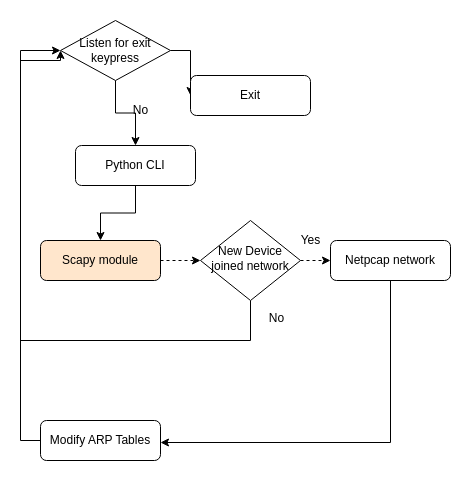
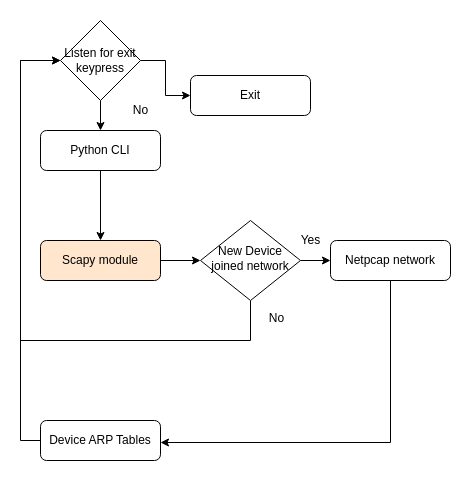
- <mxCell id="13" value="Listen for exit keypress" style="rhombus;whiteSpace=wrap;html=1;" vertex="1" parent="1"><mxGeometry x="60" y="20" width="110" height="60" as="geometry" /></mxCell>
+ <mxCell id="13" value="Listen for exit keypress" style="rhombus;whiteSpace=wrap;html=1;" vertex="1" parent="1"><mxGeometry x="60" y="20" width="80" height="80" as="geometry" /></mxCell>
- <mxCell id="8" value="Python CLI" style="rounded=1;whiteSpace=wrap;html=1;fontSize=12;glass=0;strokeWidth=1;shadow=0;" vertex="1" parent="1"><mxGeometry x="75" y="145" width="120" height="40" as="geometry" /></mxCell>
+ <mxCell id="8" value="Python CLI" style="rounded=1;whiteSpace=wrap;html=1;fontSize=12;glass=0;strokeWidth=1;shadow=0;" vertex="1" parent="1"><mxGeometry x="40" width="120" height="40" as="geometry" y="130" /></mxCell>
- <mxCell id="2" style="edgeStyle=orthogonalEdgeStyle;rounded=0;orthogonalLoop=1;jettySize=auto;html=1;exitX=1;exitY=0.5;exitDx=0;exitDy=0;entryX=0;entryY=0.5;entryDx=0;entryDy=0;dashed=1;" edge="1" parent="1" source="3" target="6"><mxGeometry relative="1" as="geometry" /></mxCell>
+ <mxCell id="2" style="edgeStyle=orthogonalEdgeStyle;rounded=0;orthogonalLoop=1;jettySize=auto;html=1;exitX=1;exitY=0.5;exitDx=0;exitDy=0;entryX=0;entryY=0.5;entryDx=0;entryDy=0;" edge="1" parent="1" source="3" target="6"><mxGeometry relative="1" as="geometry" /></mxCell>
- <mxCell id="4" style="edgeStyle=orthogonalEdgeStyle;rounded=0;orthogonalLoop=1;jettySize=auto;html=1;exitX=1;exitY=0.5;exitDx=0;exitDy=0;entryX=0;entryY=0.5;entryDx=0;entryDy=0;dashed=1;" edge="1" parent="1" source="6" target="17"><mxGeometry relative="1" as="geometry" /></mxCell>
+ <mxCell id="4" style="edgeStyle=orthogonalEdgeStyle;rounded=0;orthogonalLoop=1;jettySize=auto;html=1;exitX=1;exitY=0.5;exitDx=0;exitDy=0;entryX=0;entryY=0.5;entryDx=0;entryDy=0;" edge="1" parent="1" source="6" target="17"><mxGeometry relative="1" as="geometry" /></mxCell>
- <mxCell id="10" value="Modify ARP Tables" style="rounded=1;whiteSpace=wrap;html=1;fontSize=12;glass=0;strokeWidth=1;shadow=0;" vertex="1" parent="1"><mxGeometry x="40" y="420" width="120" height="40" as="geometry" /></mxCell>
+ <mxCell id="10" value="Device ARP Tables" style="rounded=1;whiteSpace=wrap;html=1;fontSize=12;glass=0;strokeWidth=1;shadow=0;" vertex="1" parent="1"><mxGeometry x="40" y="420" width="120" height="40" as="geometry" /></mxCell>
